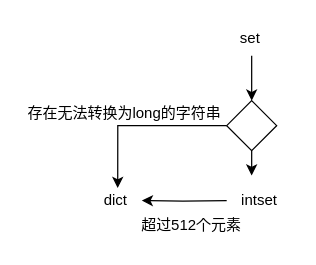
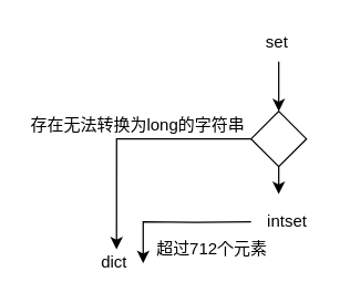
- <mxCell id="5" value="dict" style="text;html=1;resizable=0;points=[];autosize=1;align=left;verticalAlign=top;spacingTop=-4;" parent="1" vertex="1"><mxGeometry x="81" y="150" width="30" height="20" as="geometry" /></mxCell>
+ <mxCell id="5" value="dict" style="text;html=1;resizable=0;points=[];autosize=1;align=left;verticalAlign=top;spacingTop=-4;" parent="1" vertex="1"><mxGeometry x="71" y="180" width="30" height="20" as="geometry" /></mxCell>
- <mxCell id="10" value="超过512个元素" style="text;html=1;resizable=0;points=[];autosize=1;align=left;verticalAlign=top;spacingTop=-4;" parent="1" vertex="1"><mxGeometry x="111" y="170" width="100" height="20" as="geometry" /></mxCell>
+ <mxCell id="10" value="超过712个元素" style="text;html=1;resizable=0;points=[];autosize=1;align=left;verticalAlign=top;spacingTop=-4;" parent="1" vertex="1"><mxGeometry x="111" y="170" width="100" height="20" as="geometry" /></mxCell>
